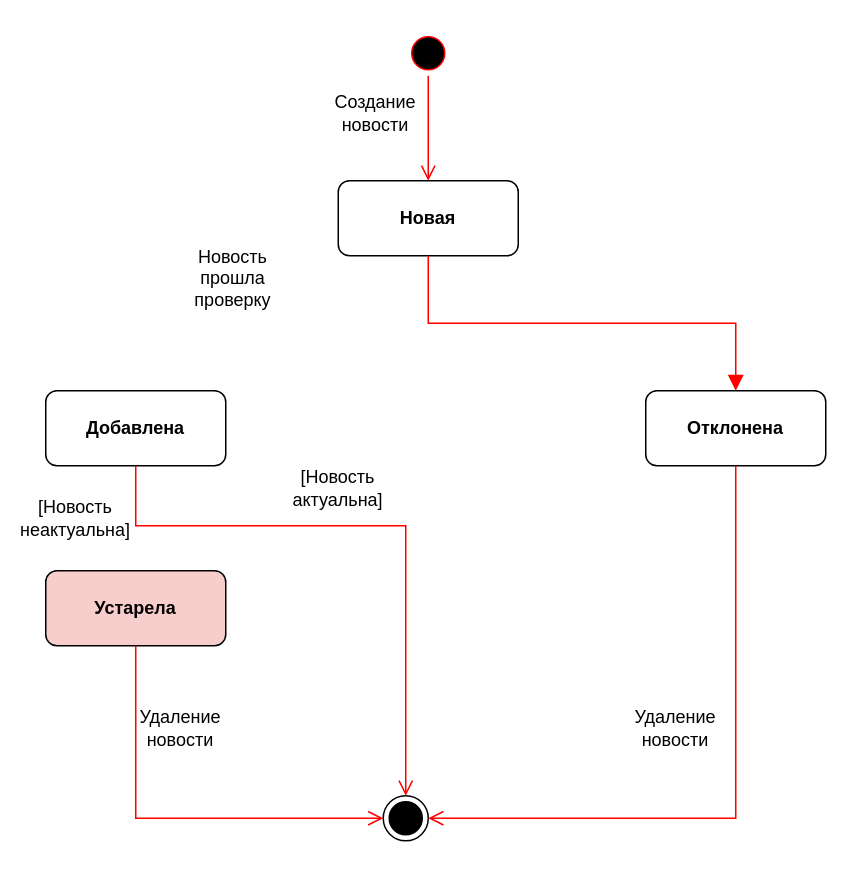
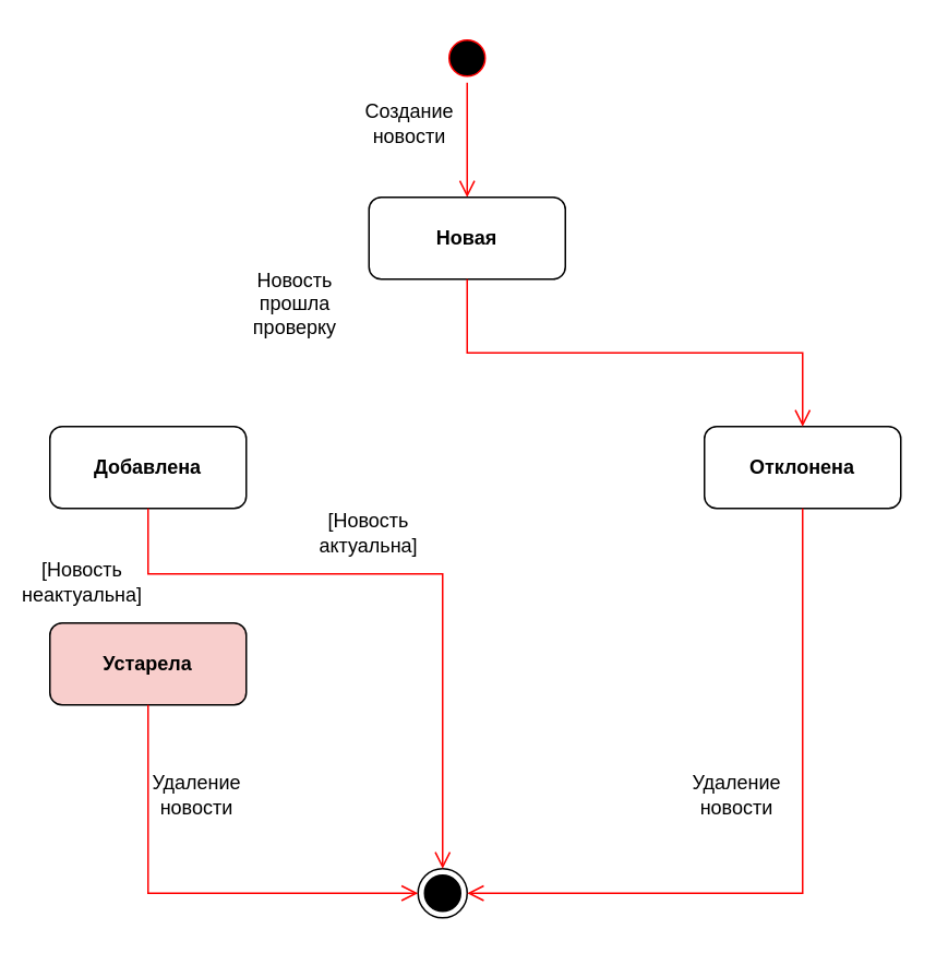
- <mxCell id="8" value="Новость прошла проверку" style="text;html=1;strokeColor=none;fillColor=none;align=center;verticalAlign=middle;whiteSpace=wrap;rounded=0;" vertex="1" parent="1"><mxGeometry x="125" y="170" width="60" height="30" as="geometry" /></mxCell>
+ <mxCell id="8" value="Новость прошла проверку" style="text;html=1;strokeColor=none;fillColor=none;align=center;verticalAlign=middle;whiteSpace=wrap;rounded=0;" vertex="1" parent="1"><mxGeometry x="150" y="170" width="60" height="30" as="geometry" /></mxCell>
- <mxCell id="7" value="" style="edgeStyle=orthogonalEdgeStyle;html=1;verticalAlign=bottom;endArrow=block;endSize=8;strokeColor=#ff0000;rounded=0;exitX=0.5;exitY=1;exitDx=0;exitDy=0;entryX=0.5;entryY=0;entryDx=0;entryDy=0;" edge="1" parent="1" source="5" target="6"><mxGeometry relative="1" as="geometry"><mxPoint x="284" y="350" as="targetPoint" /><mxPoint x="284" y="290" as="sourcePoint" /></mxGeometry></mxCell>
+ <mxCell id="7" value="" style="edgeStyle=orthogonalEdgeStyle;html=1;verticalAlign=bottom;endArrow=open;endSize=8;strokeColor=#ff0000;rounded=0;exitX=0.5;exitY=1;exitDx=0;exitDy=0;entryX=0.5;entryY=0;entryDx=0;entryDy=0;" edge="1" parent="1" source="5" target="6"><mxGeometry relative="1" as="geometry"><mxPoint x="284" y="350" as="targetPoint" /><mxPoint x="284" y="290" as="sourcePoint" /></mxGeometry></mxCell>
- <mxCell id="18" value="[Новость неактуальна]" style="text;html=1;strokeColor=none;fillColor=none;align=center;verticalAlign=middle;whiteSpace=wrap;rounded=0;" vertex="1" parent="1"><mxGeometry x="20" y="330" width="60" height="30" as="geometry" /></mxCell>
+ <mxCell id="18" value="[Новость неактуальна]" style="text;html=1;strokeColor=none;fillColor=none;align=center;verticalAlign=middle;whiteSpace=wrap;rounded=0;" vertex="1" parent="1"><mxGeometry x="20" y="340" width="60" height="30" as="geometry" /></mxCell>
